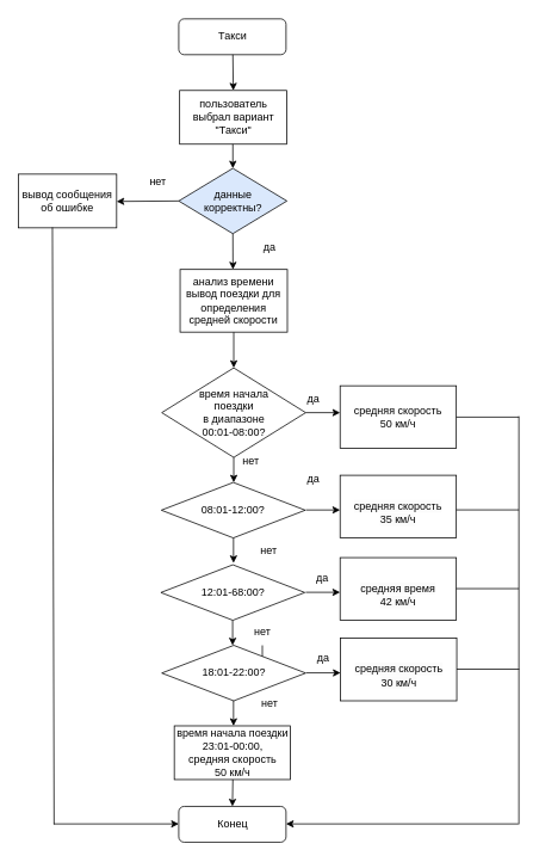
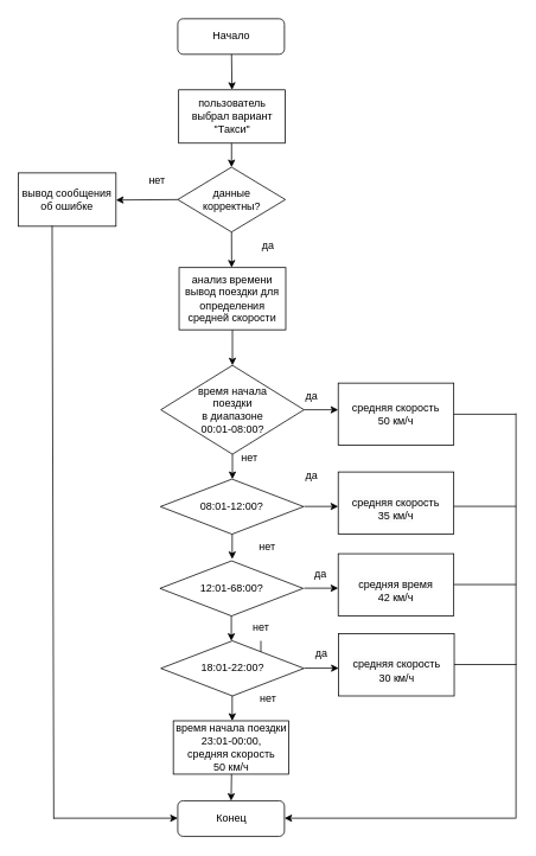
- <mxCell id="2" value="Такси" style="rounded=1;whiteSpace=wrap;html=1;" vertex="1" parent="1"><mxGeometry x="199.5" y="20" width="120" height="40" as="geometry" /></mxCell>
+ <mxCell id="2" value="Начало" style="rounded=1;whiteSpace=wrap;html=1;" vertex="1" parent="1"><mxGeometry x="199.5" y="20" width="120" height="40" as="geometry" /></mxCell>
- <mxCell id="4" value="данные &lt;br&gt;корректны?" style="rhombus;whiteSpace=wrap;html=1;fillColor=#dae8fc;" vertex="1" parent="1"><mxGeometry x="199.5" y="187" width="121" height="73" as="geometry" /></mxCell>
+ <mxCell id="4" value="данные &lt;br&gt;корректны?" style="rhombus;whiteSpace=wrap;html=1;" vertex="1" parent="1"><mxGeometry x="199.5" y="187" width="121" height="73" as="geometry" /></mxCell>
